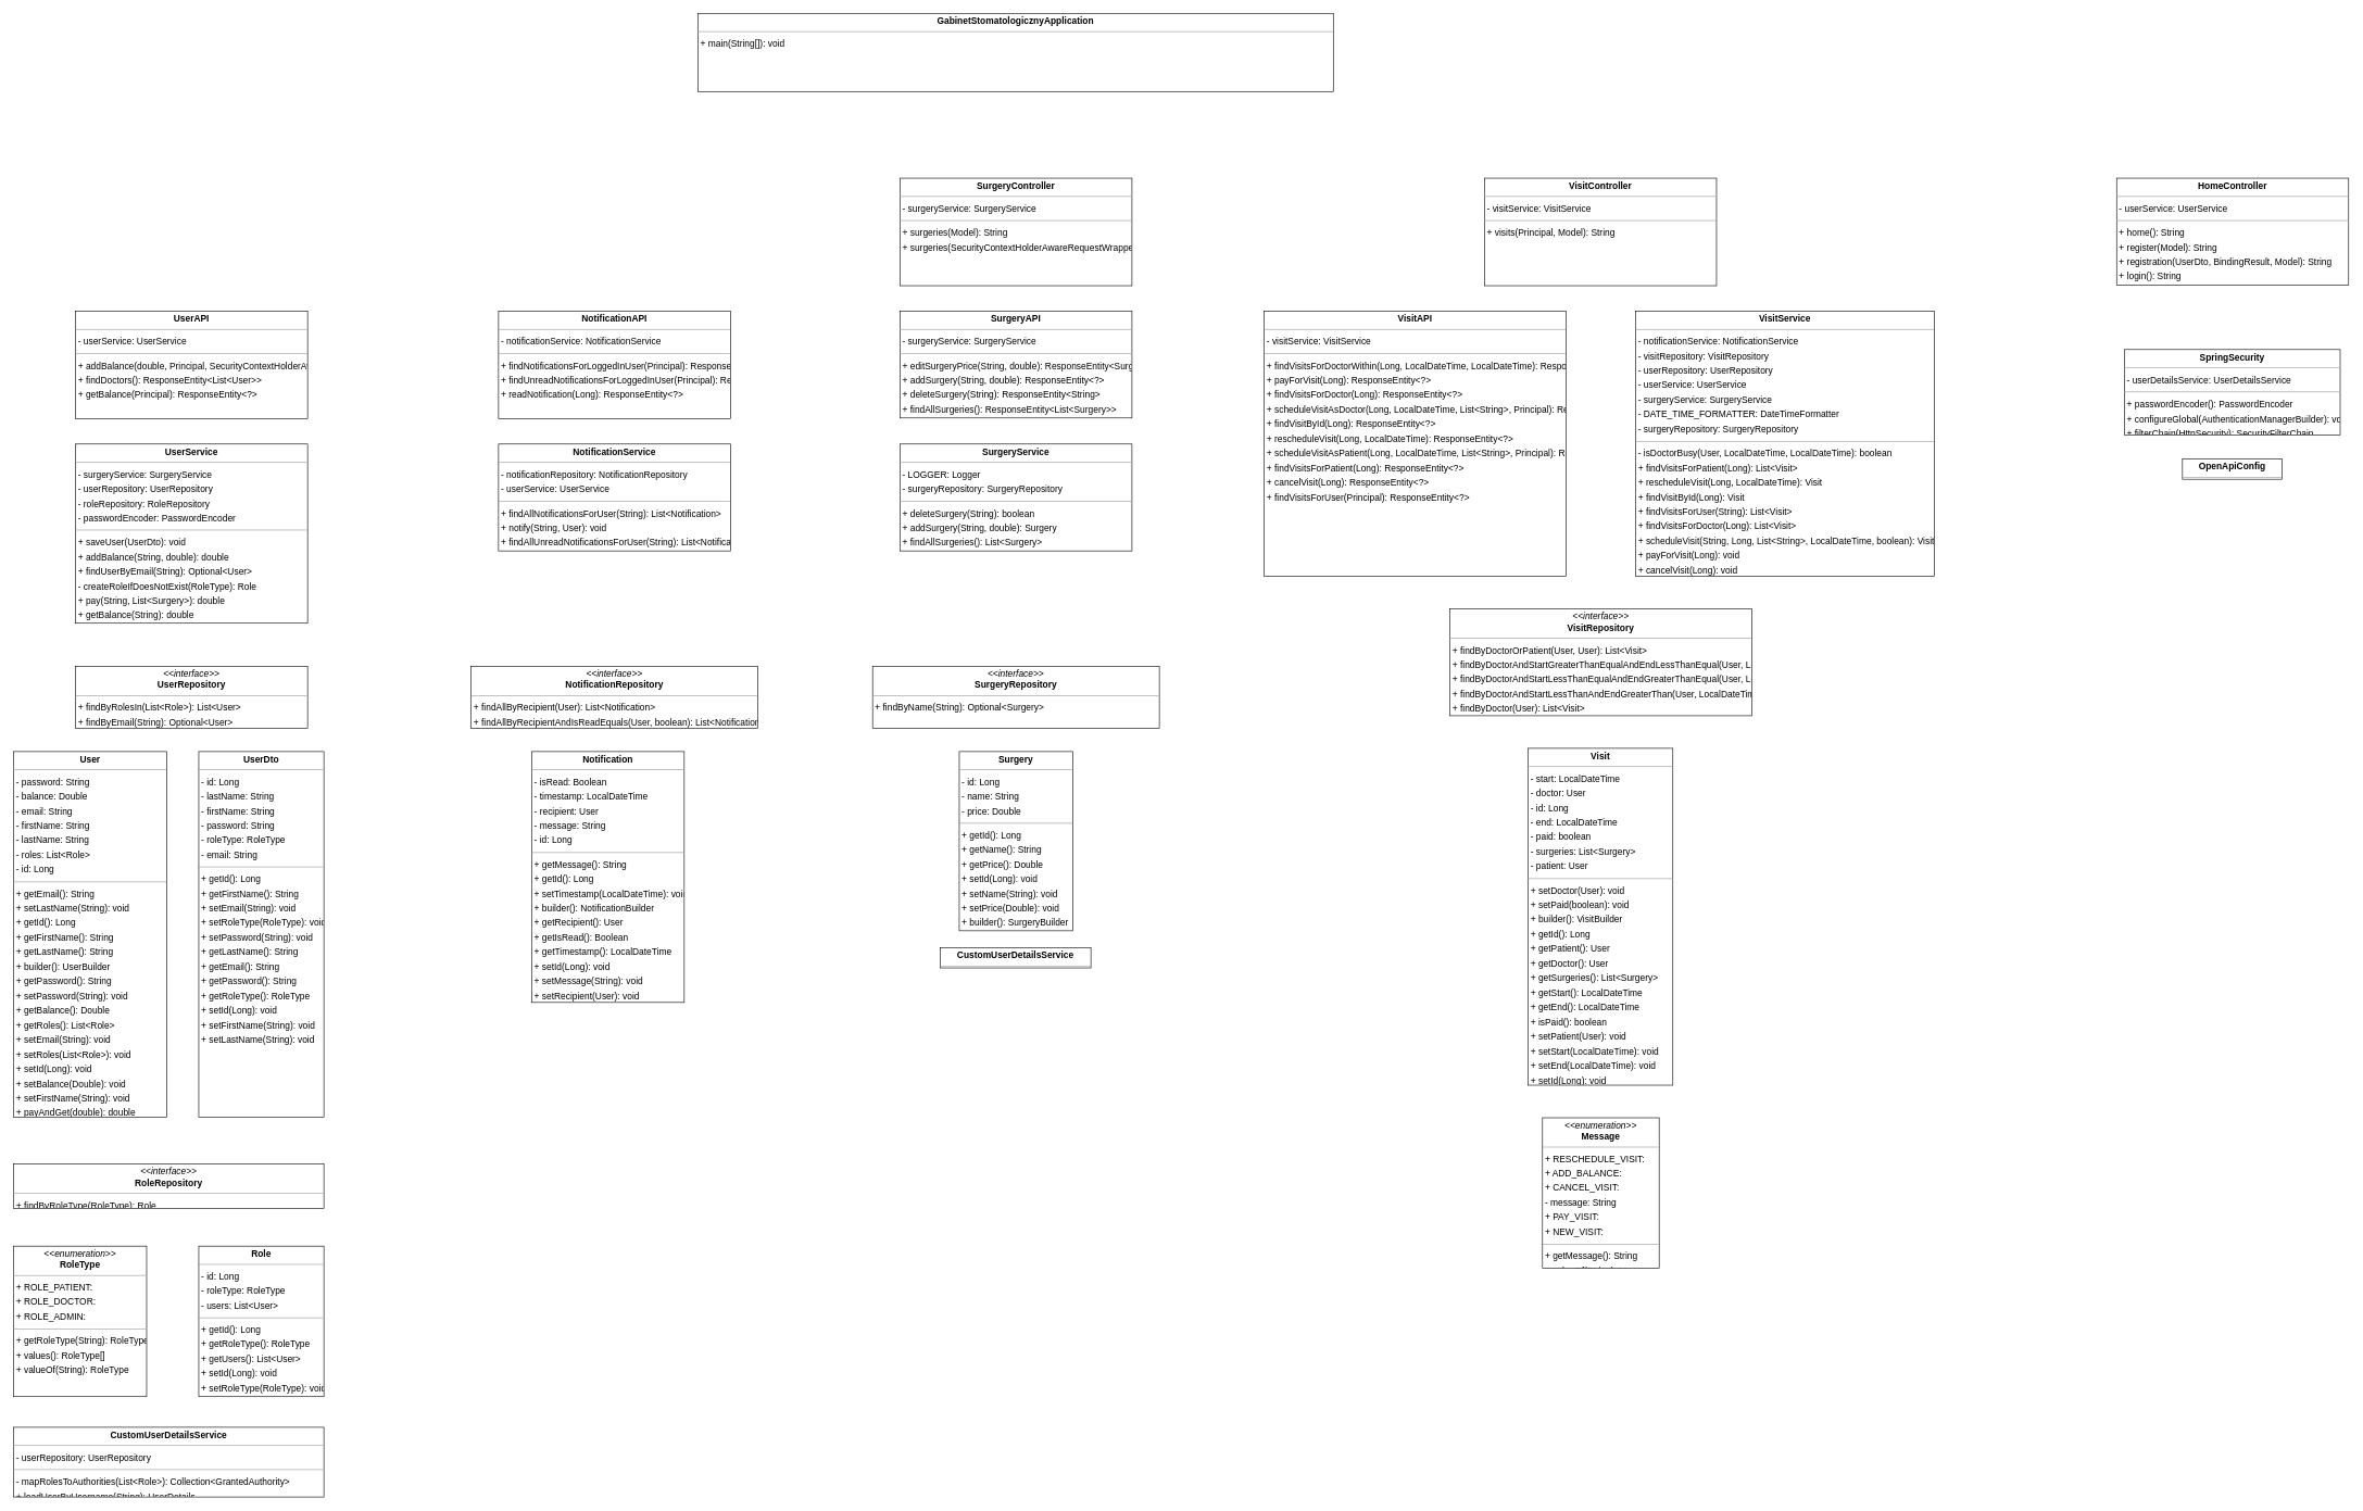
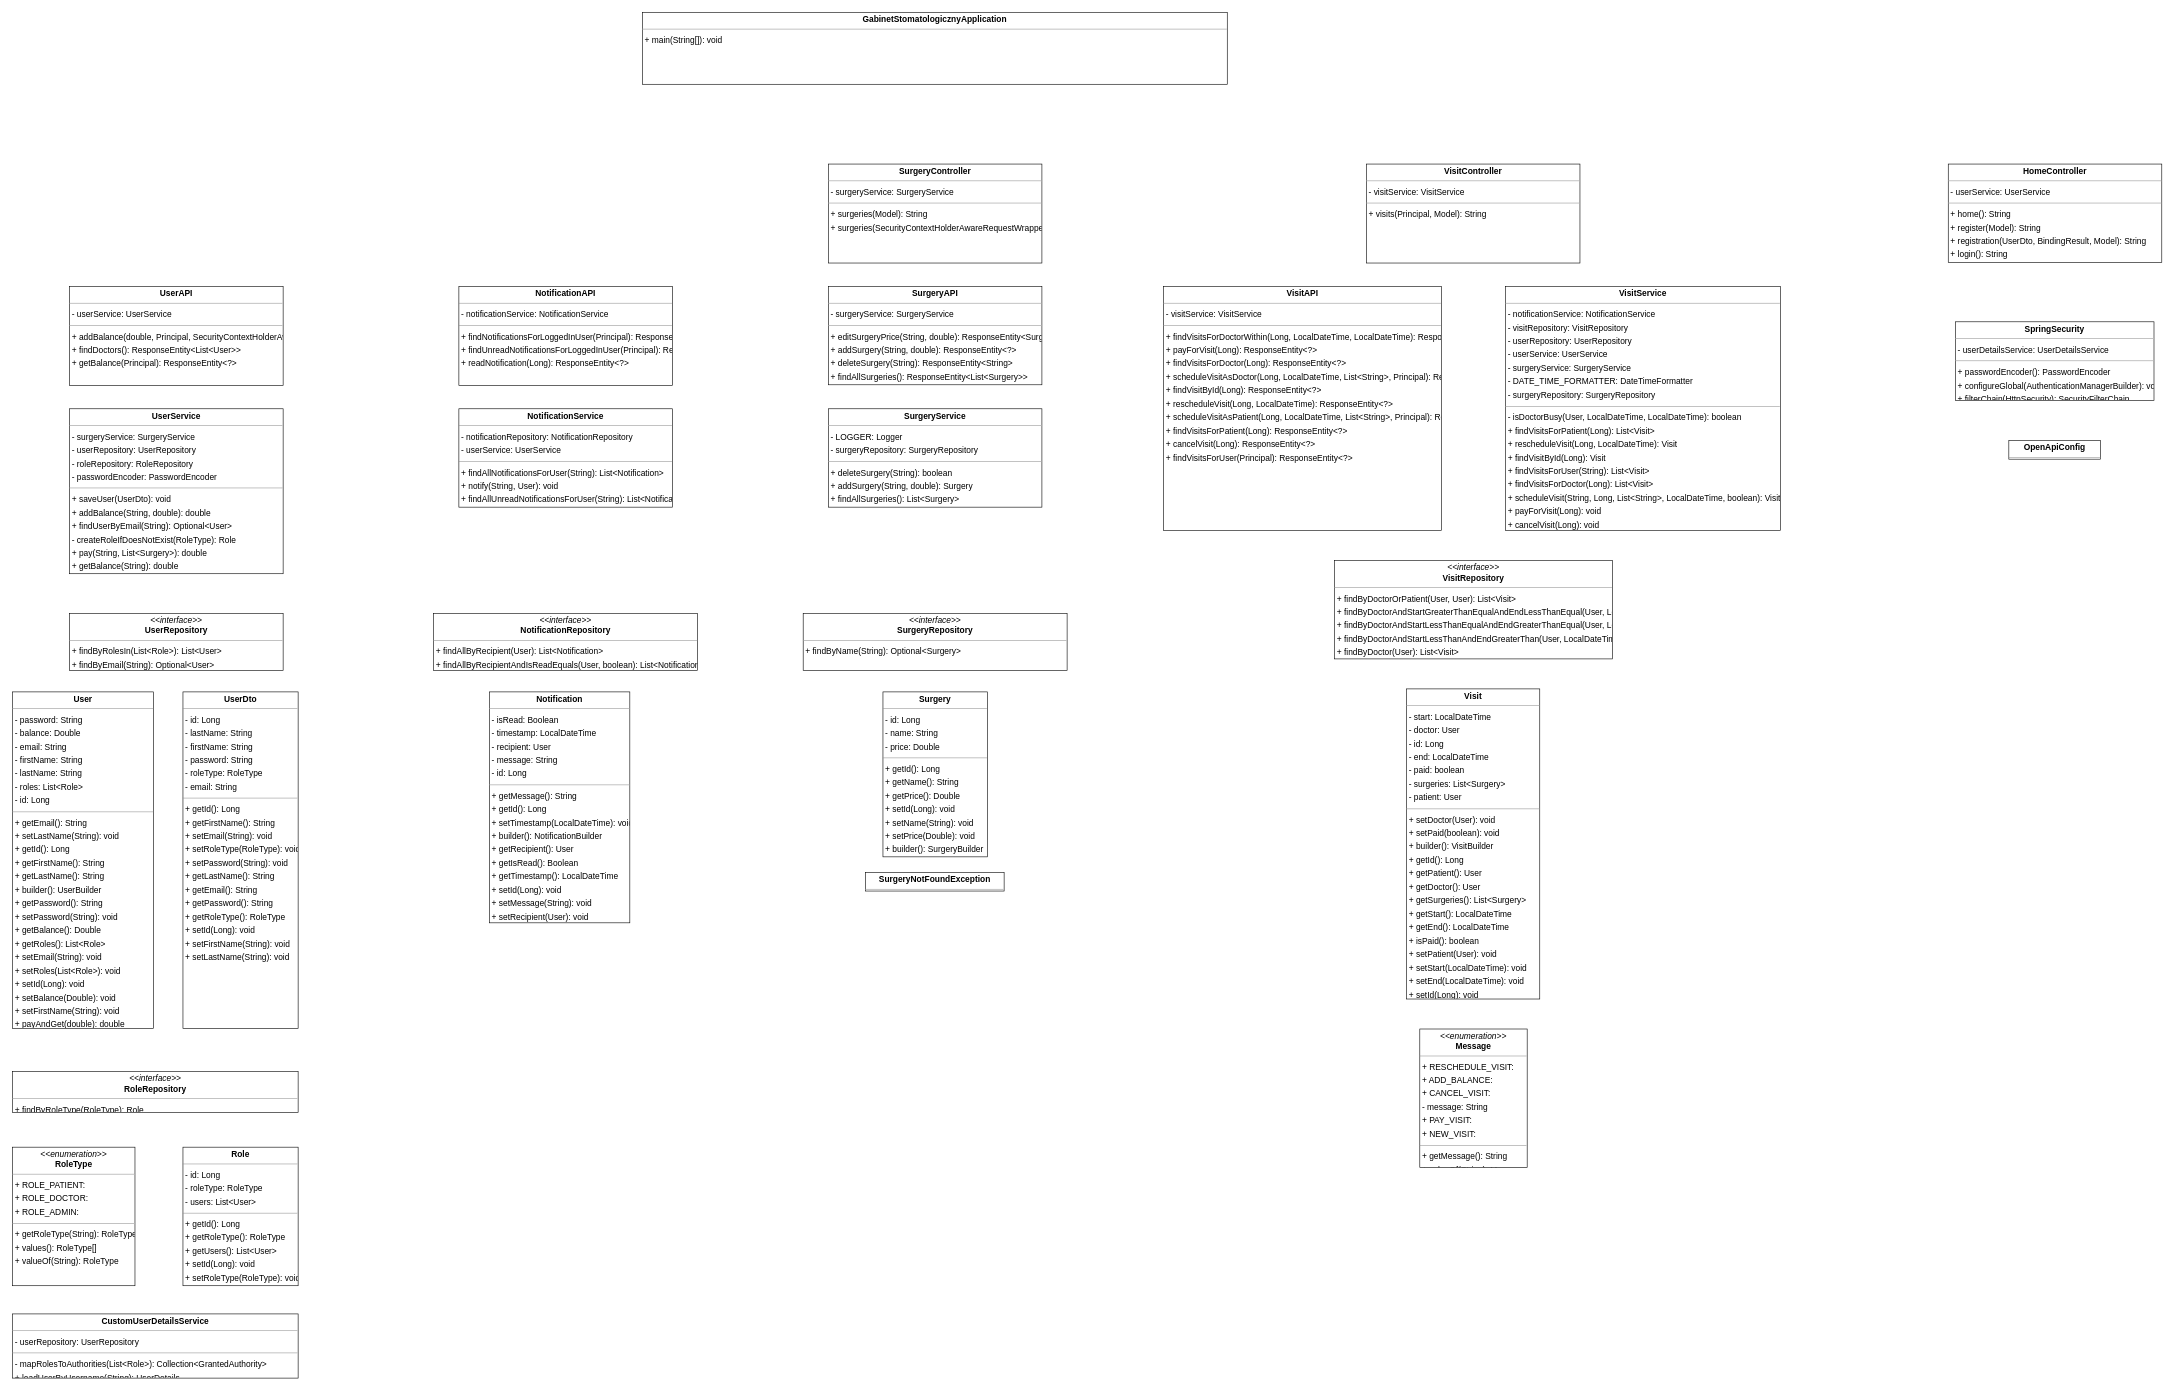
- <mxCell id="10" value="&lt;p style=&quot;margin:0px;margin-top:4px;text-align:center;&quot;&gt;&lt;b&gt;OpenApiConfig&lt;/b&gt;&lt;/p&gt;&lt;hr size=&quot;1&quot;/&gt;" style="verticalAlign=top;align=left;overflow=fill;fontSize=14;fontFamily=Helvetica;html=1;rounded=0;shadow=0;comic=0;labelBackgroundColor=none;strokeWidth=1;" parent="1" vertex="1"><mxGeometry x="3348" y="704" width="153" height="31" as="geometry" /></mxCell>
+ <mxCell id="10" value="&lt;p style=&quot;margin:0px;margin-top:4px;text-align:center;&quot;&gt;&lt;b&gt;OpenApiConfig&lt;/b&gt;&lt;/p&gt;&lt;hr size=&quot;1&quot;/&gt;" style="verticalAlign=top;align=left;overflow=fill;fontSize=14;fontFamily=Helvetica;html=1;rounded=0;shadow=0;comic=0;labelBackgroundColor=none;strokeWidth=1;" parent="1" vertex="1"><mxGeometry x="3348" y="734" width="153" height="31" as="geometry" /></mxCell>
- <mxCell id="18" value="&lt;p style=&quot;margin:0px;margin-top:4px;text-align:center;&quot;&gt;&lt;b&gt;CustomUserDetailsService&lt;/b&gt;&lt;/p&gt;&lt;hr size=&quot;1&quot;/&gt;" style="verticalAlign=top;align=left;overflow=fill;fontSize=14;fontFamily=Helvetica;html=1;rounded=0;shadow=0;comic=0;labelBackgroundColor=none;strokeWidth=1;" parent="1" vertex="1"><mxGeometry x="1442" y="1454" width="231" height="31" as="geometry" /></mxCell>
+ <mxCell id="18" value="&lt;p style=&quot;margin:0px;margin-top:4px;text-align:center;&quot;&gt;&lt;b&gt;SurgeryNotFoundException&lt;/b&gt;&lt;/p&gt;&lt;hr size=&quot;1&quot;/&gt;" style="verticalAlign=top;align=left;overflow=fill;fontSize=14;fontFamily=Helvetica;html=1;rounded=0;shadow=0;comic=0;labelBackgroundColor=none;strokeWidth=1;" parent="1" vertex="1"><mxGeometry x="1442" y="1454" width="231" height="31" as="geometry" /></mxCell>
